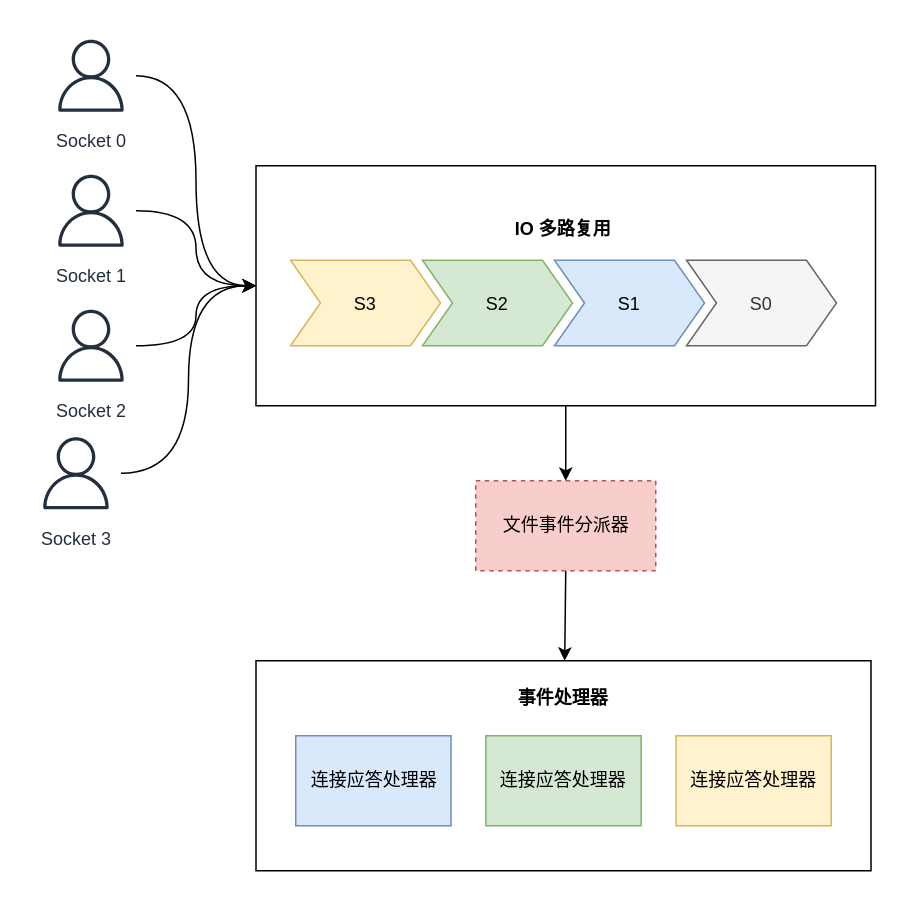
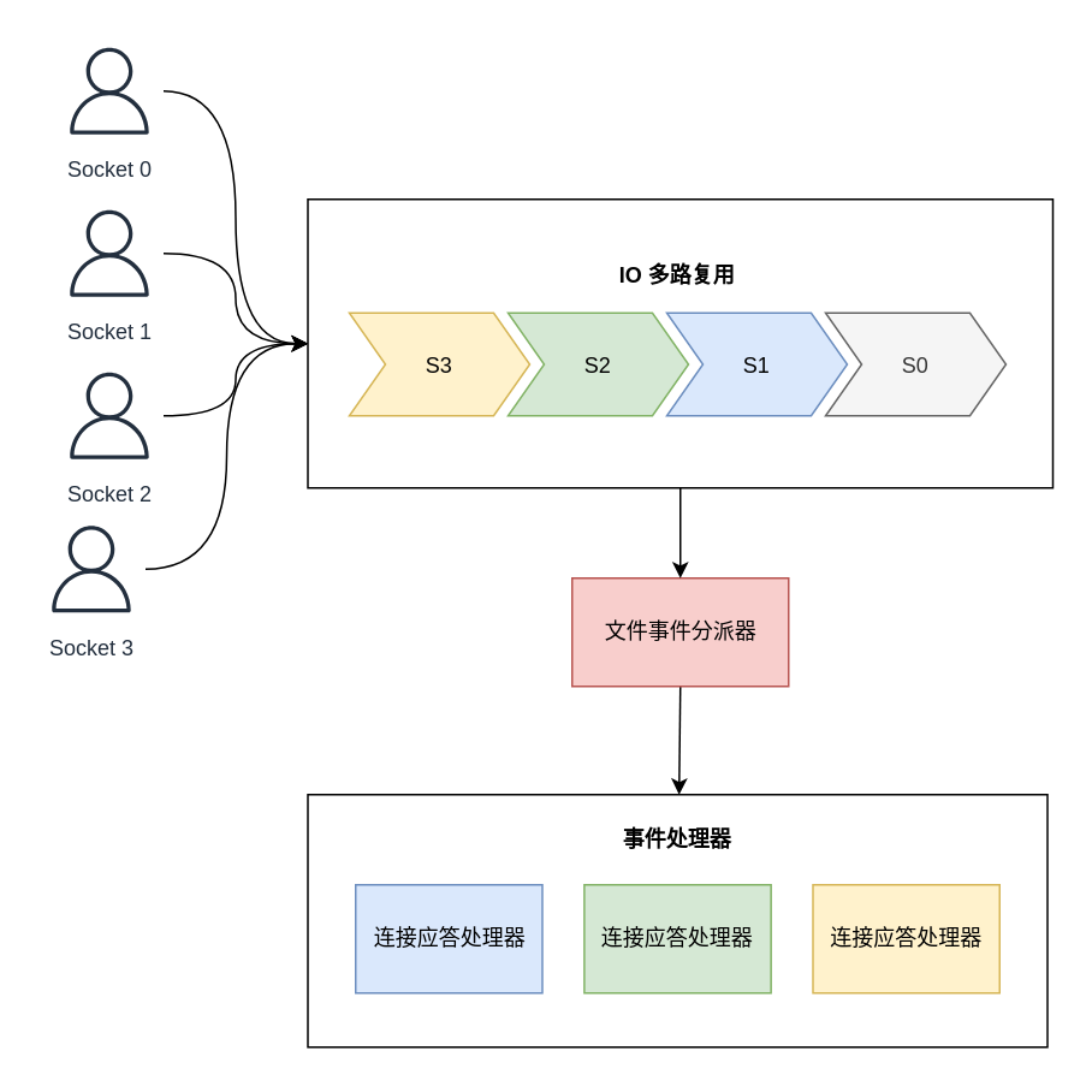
- <mxCell id="18" value="文件事件分派器" style="rounded=0;whiteSpace=wrap;html=1;fillColor=#f8cecc;strokeColor=#b85450;dashed=1;" parent="1" vertex="1"><mxGeometry x="316.5" y="320" width="120" height="60" as="geometry" /></mxCell>
+ <mxCell id="18" value="文件事件分派器" style="rounded=0;whiteSpace=wrap;html=1;fillColor=#f8cecc;strokeColor=#b85450;" parent="1" vertex="1"><mxGeometry x="316.5" y="320" width="120" height="60" as="geometry" /></mxCell>
